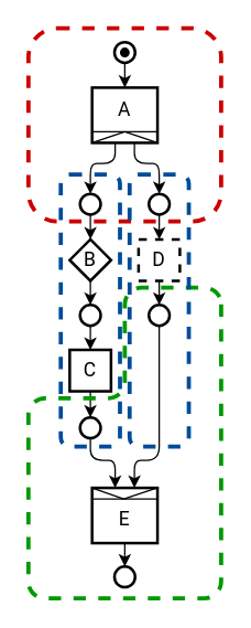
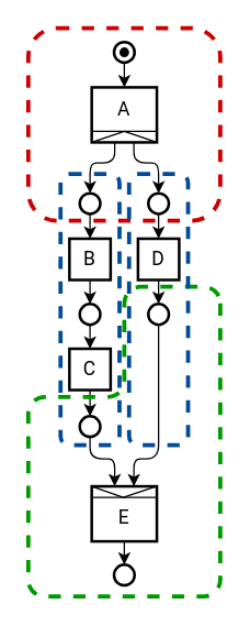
- <mxCell id="23" value="B" style="rhombus;whiteSpace=wrap;html=1;strokeWidth=2;fontFamily=Roboto;fillColor=none;fontSize=14;" parent="1" vertex="1"><mxGeometry x="50" y="173" width="30" height="30" as="geometry" /></mxCell>
+ <mxCell id="23" value="B" style="rounded=0;whiteSpace=wrap;html=1;strokeWidth=2;fontFamily=Roboto;fillColor=none;fontSize=14;" parent="1" vertex="1"><mxGeometry x="50" y="173" width="30" height="30" as="geometry" /></mxCell>
- <mxCell id="22" value="D" style="rounded=0;whiteSpace=wrap;html=1;strokeWidth=2;fontFamily=Roboto;fillColor=none;fontSize=14;dashed=1;" parent="1" vertex="1"><mxGeometry x="100" y="173" width="30" height="30" as="geometry" /></mxCell>
+ <mxCell id="22" value="D" style="rounded=0;whiteSpace=wrap;html=1;strokeWidth=2;fontFamily=Roboto;fillColor=none;fontSize=14;" parent="1" vertex="1"><mxGeometry x="100" y="173" width="30" height="30" as="geometry" /></mxCell>
